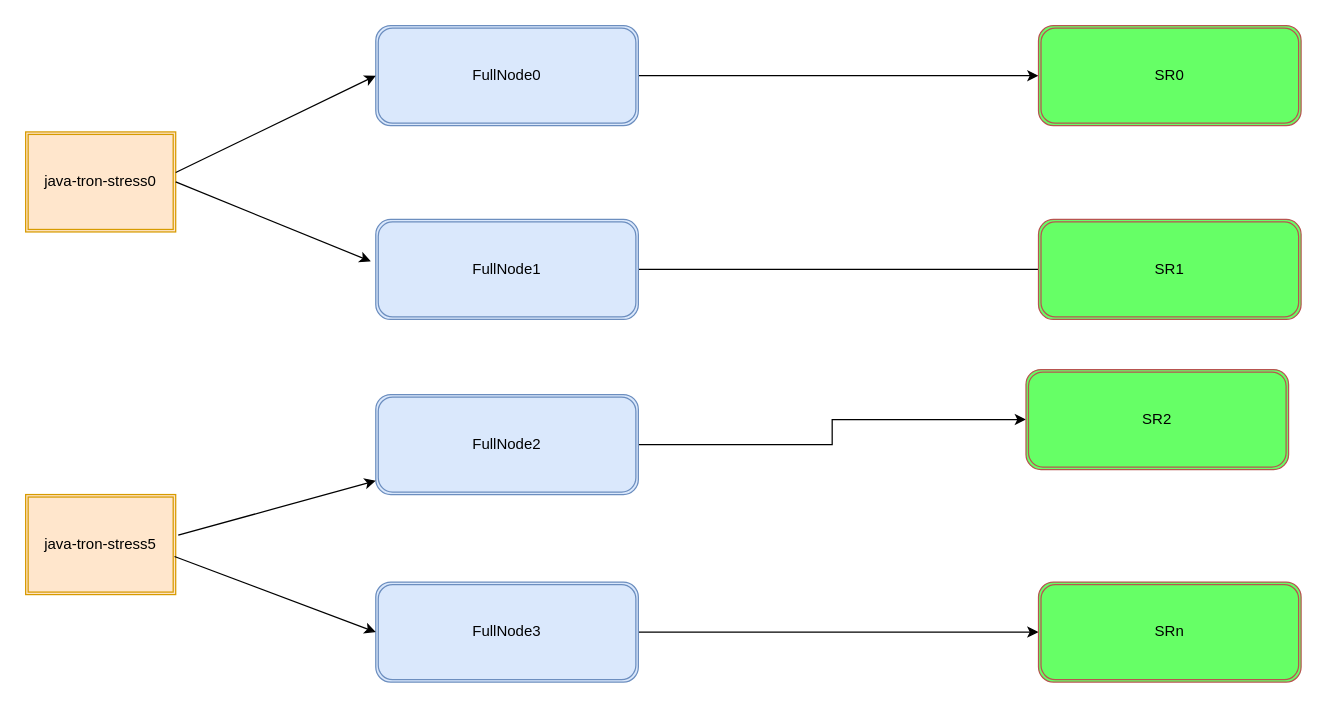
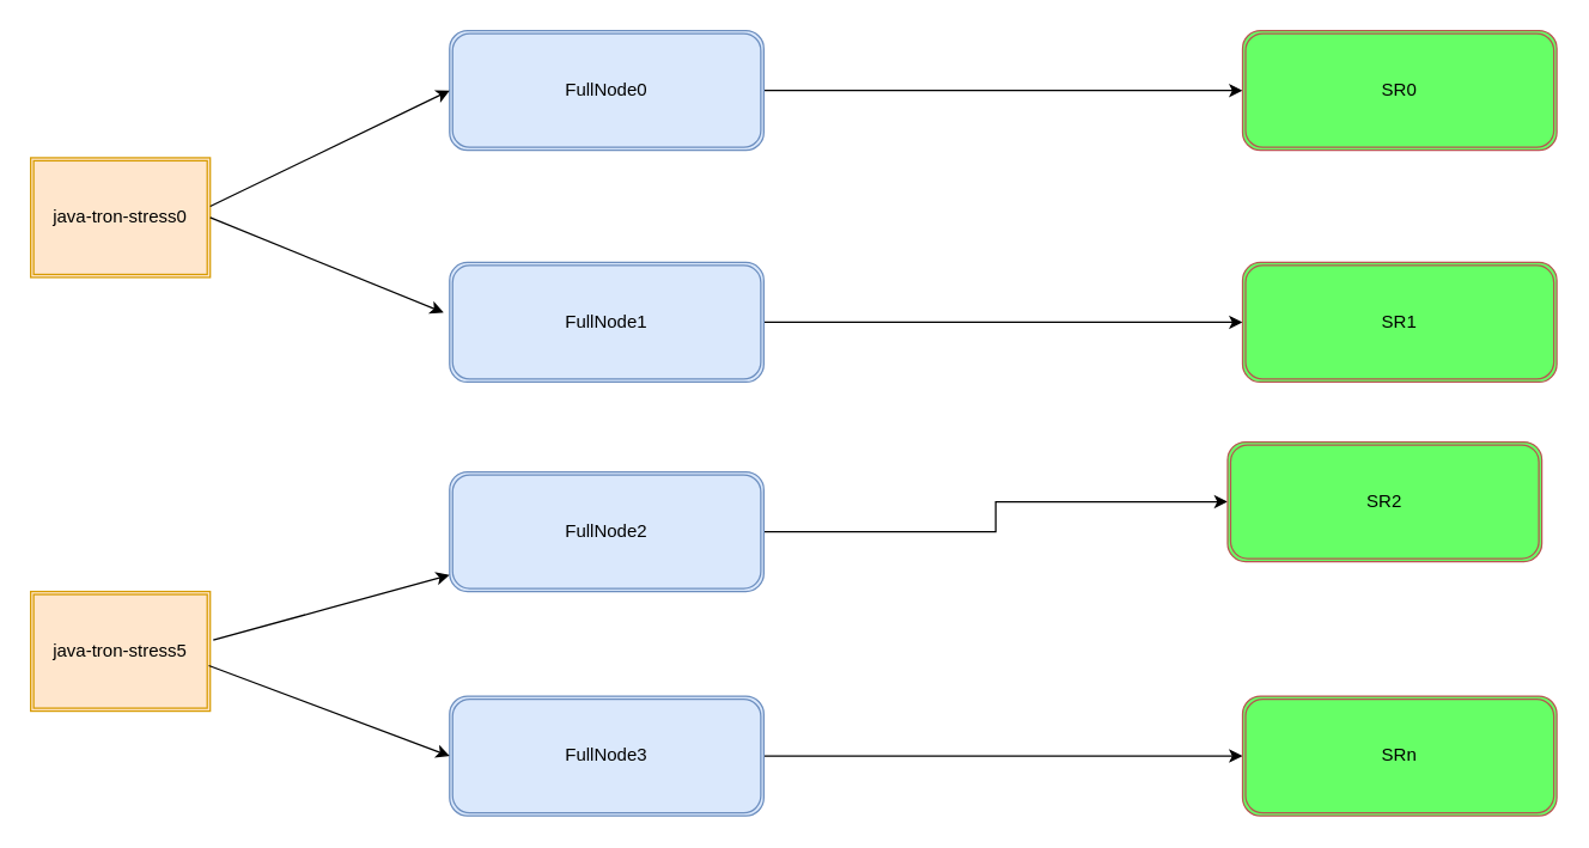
- <mxCell id="6" style="edgeStyle=orthogonalEdgeStyle;rounded=0;orthogonalLoop=1;jettySize=auto;html=1;endArrow=none;" edge="1" parent="1" source="7" target="17"><mxGeometry relative="1" as="geometry" /></mxCell>
+ <mxCell id="6" style="edgeStyle=orthogonalEdgeStyle;rounded=0;orthogonalLoop=1;jettySize=auto;html=1;" edge="1" parent="1" source="7" target="17"><mxGeometry relative="1" as="geometry" /></mxCell>
